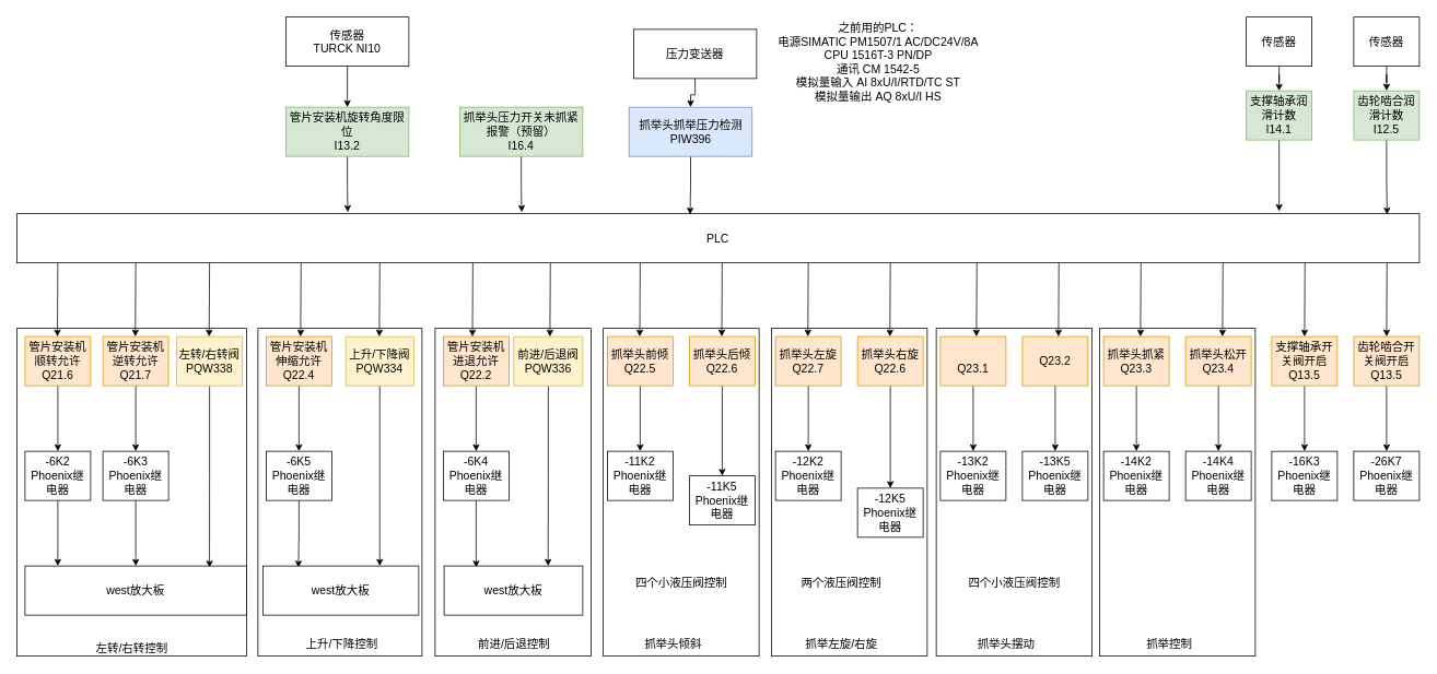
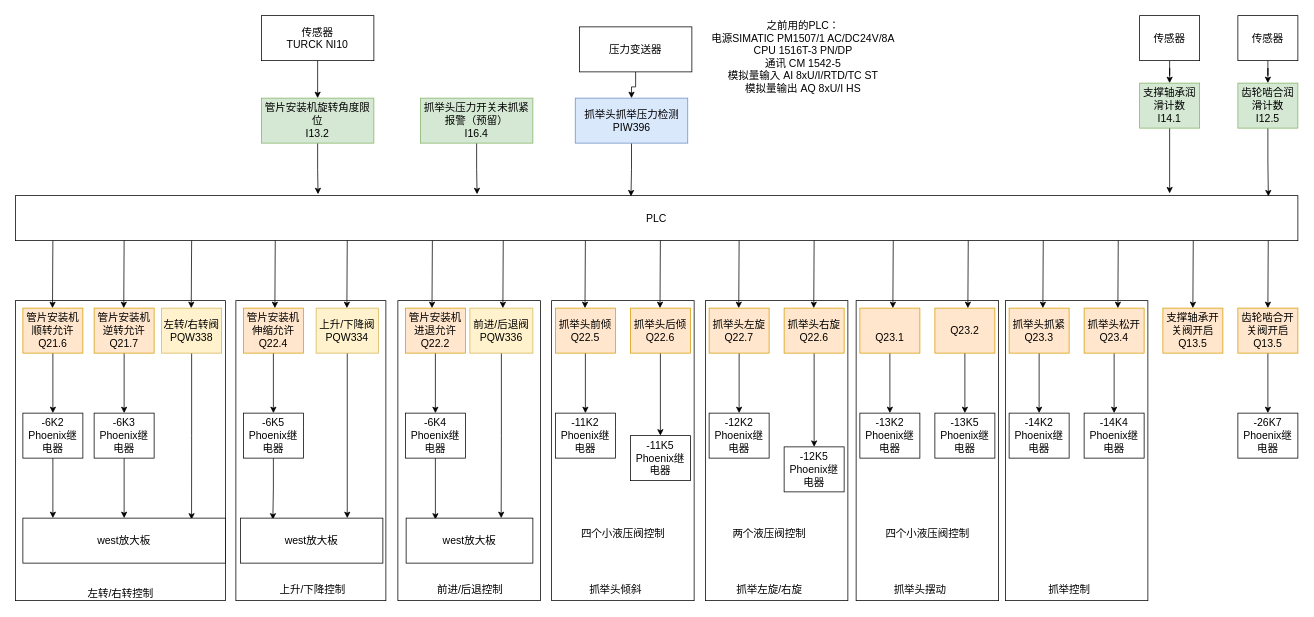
- <mxCell id="76" value="" style="edgeStyle=orthogonalEdgeStyle;rounded=0;orthogonalLoop=1;jettySize=auto;html=1;fontSize=14;" edge="1" parent="1" source="77" target="78"><mxGeometry relative="1" as="geometry" /></mxCell>
- <mxCell id="78" value="-16K3&lt;br&gt;Phoenix继电器" style="rounded=0;whiteSpace=wrap;html=1;fontSize=14;" vertex="1" parent="1"><mxGeometry x="1550" y="550" width="80" height="60" as="geometry" /></mxCell>
